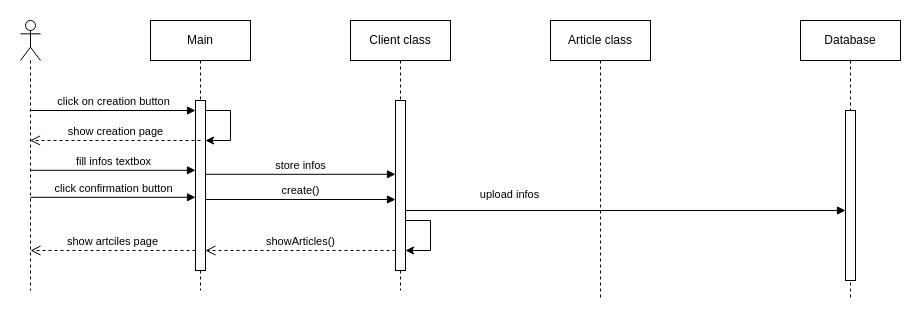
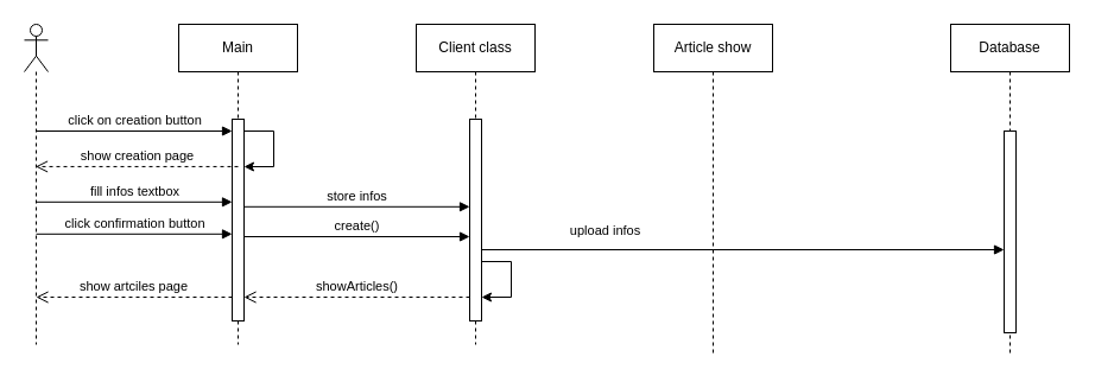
- <mxCell id="9" value="Article class" style="shape=umlLifeline;perimeter=lifelinePerimeter;whiteSpace=wrap;html=1;container=1;dropTarget=0;collapsible=0;recursiveResize=0;outlineConnect=0;portConstraint=eastwest;newEdgeStyle={&quot;curved&quot;:0,&quot;rounded&quot;:0};" vertex="1" parent="1"><mxGeometry x="550" y="20" width="100" height="280" as="geometry" /></mxCell>
+ <mxCell id="9" value="Article show" style="shape=umlLifeline;perimeter=lifelinePerimeter;whiteSpace=wrap;html=1;container=1;dropTarget=0;collapsible=0;recursiveResize=0;outlineConnect=0;portConstraint=eastwest;newEdgeStyle={&quot;curved&quot;:0,&quot;rounded&quot;:0};" vertex="1" parent="1"><mxGeometry x="550" y="20" width="100" height="280" as="geometry" /></mxCell>
